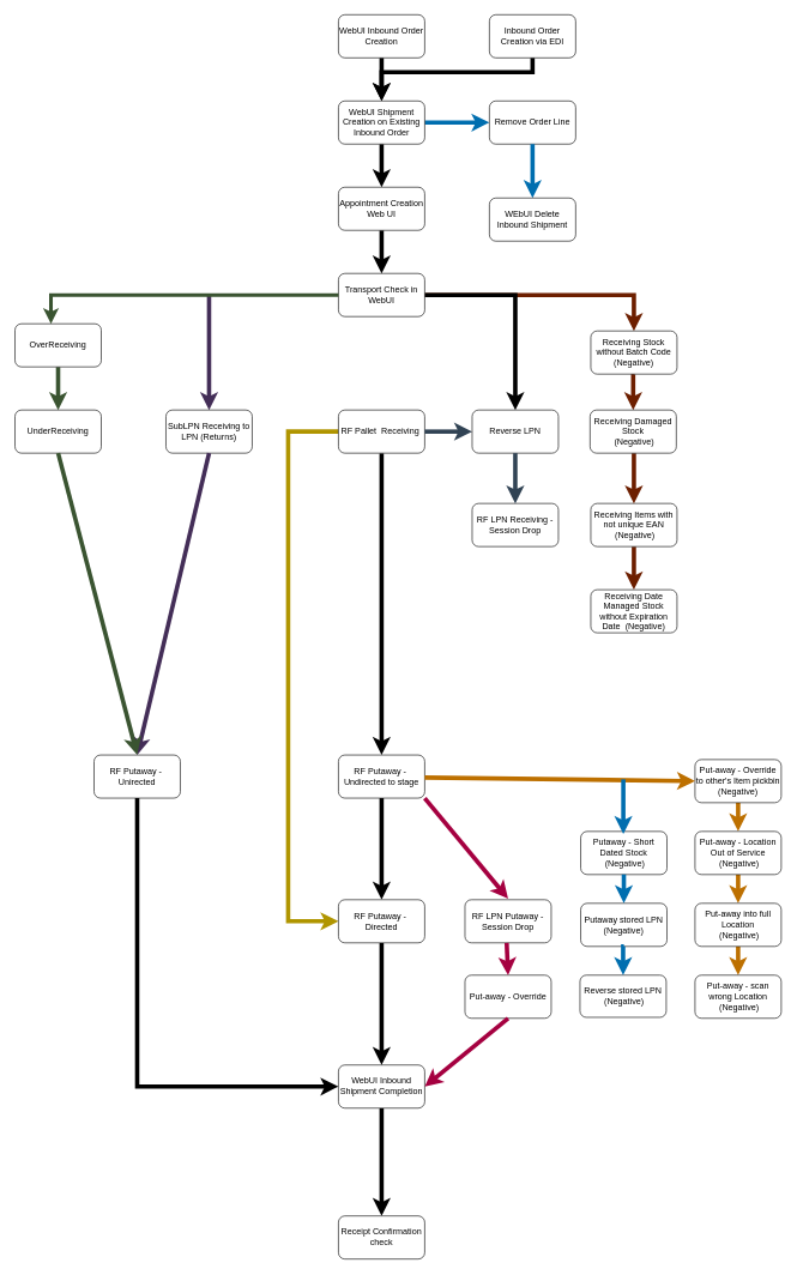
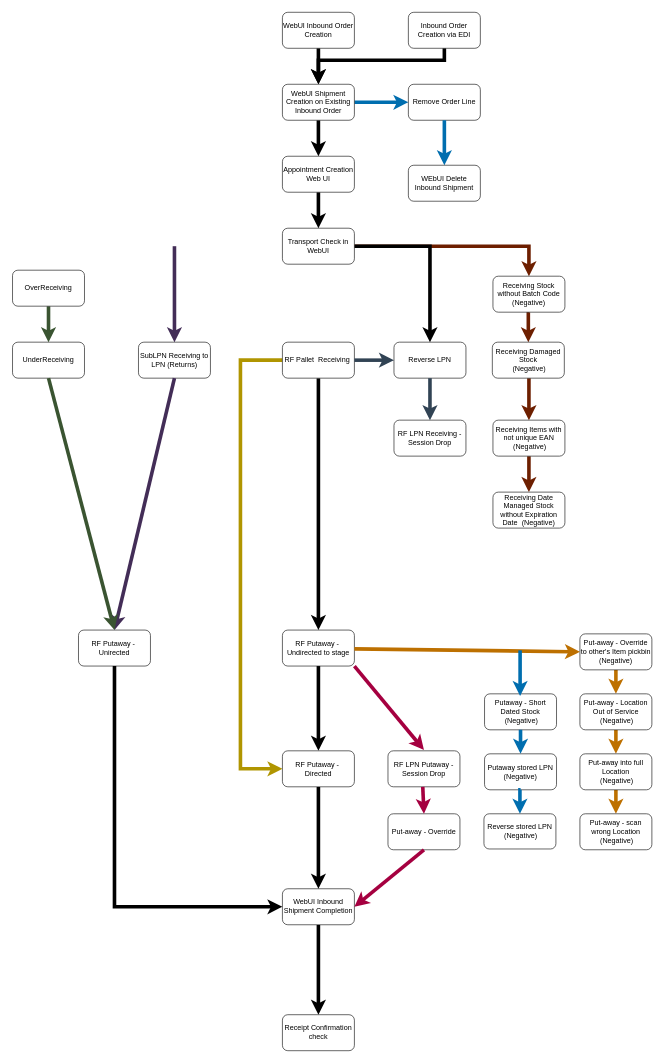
- <mxCell id="56" value="" style="edgeStyle=orthogonalEdgeStyle;rounded=0;orthogonalLoop=1;jettySize=auto;html=1;exitX=0;exitY=0.5;exitDx=0;exitDy=0;fillColor=#6d8764;strokeColor=#3A5431;strokeWidth=5;" parent="1" source="17" target="55" edge="1"><mxGeometry relative="1" as="geometry"><mxPoint x="470" y="410" as="sourcePoint" /><mxPoint x="70" y="500" as="targetPoint" /><Array as="points"><mxPoint x="70" y="410" /></Array></mxGeometry></mxCell>
